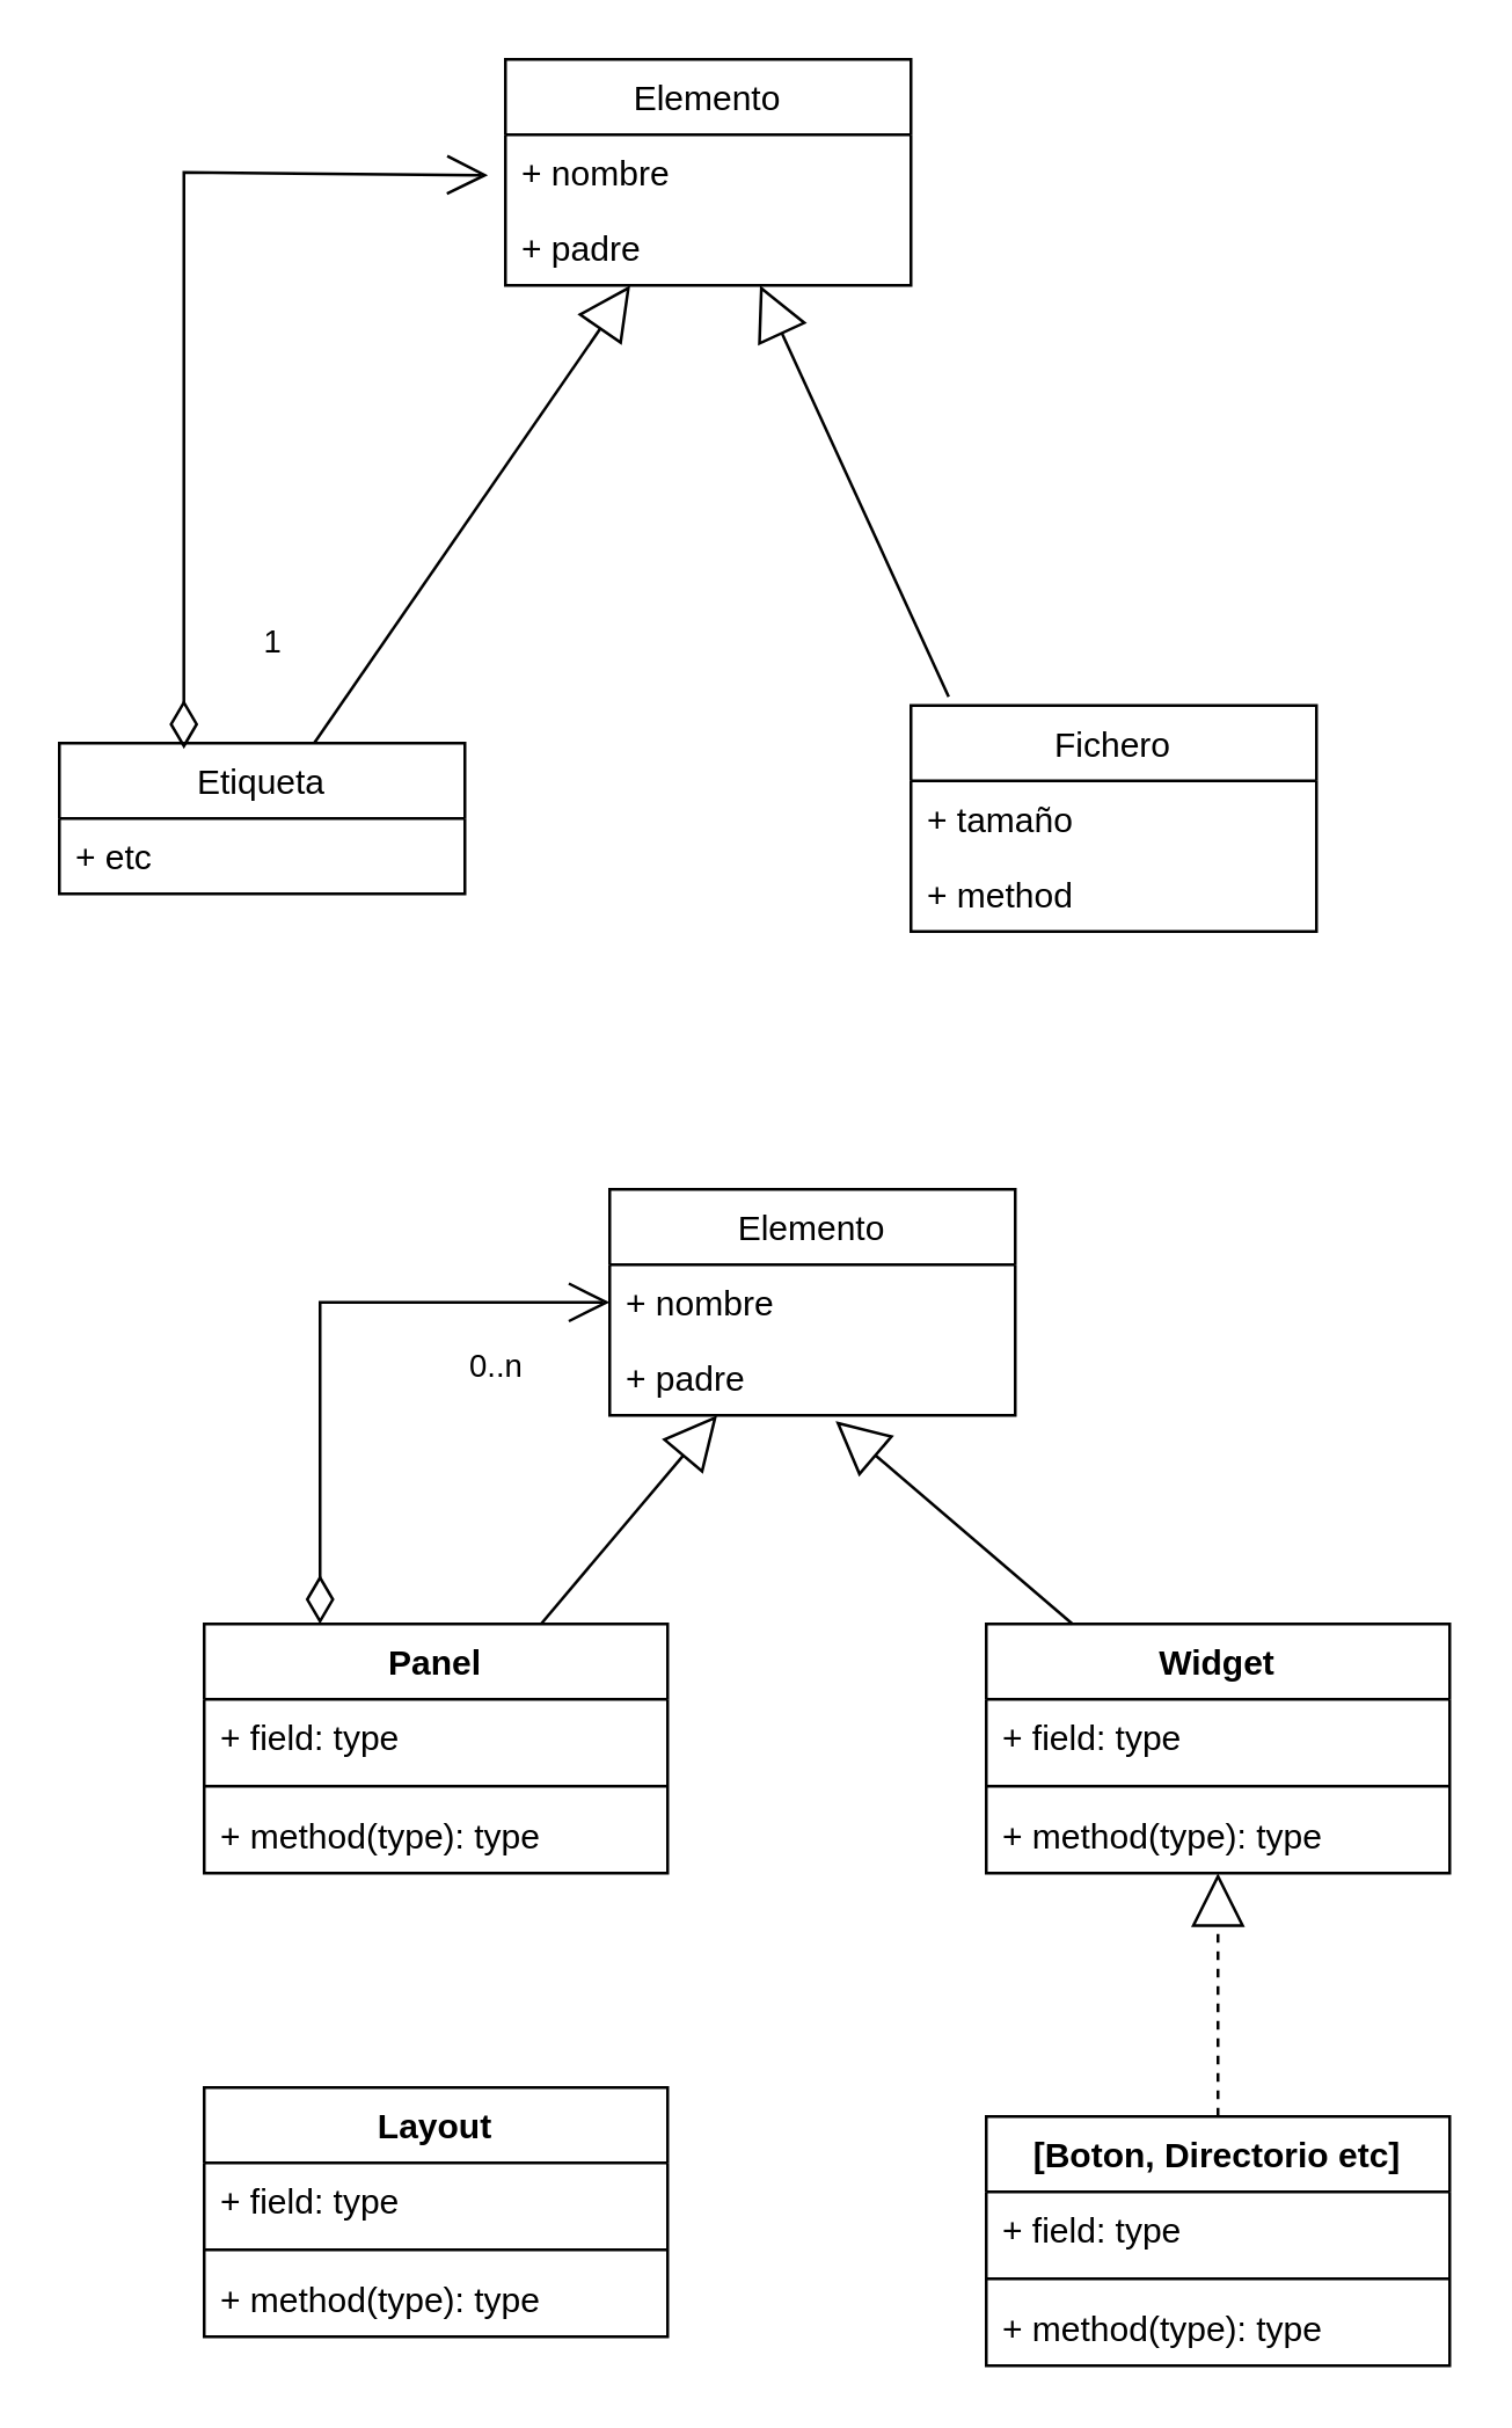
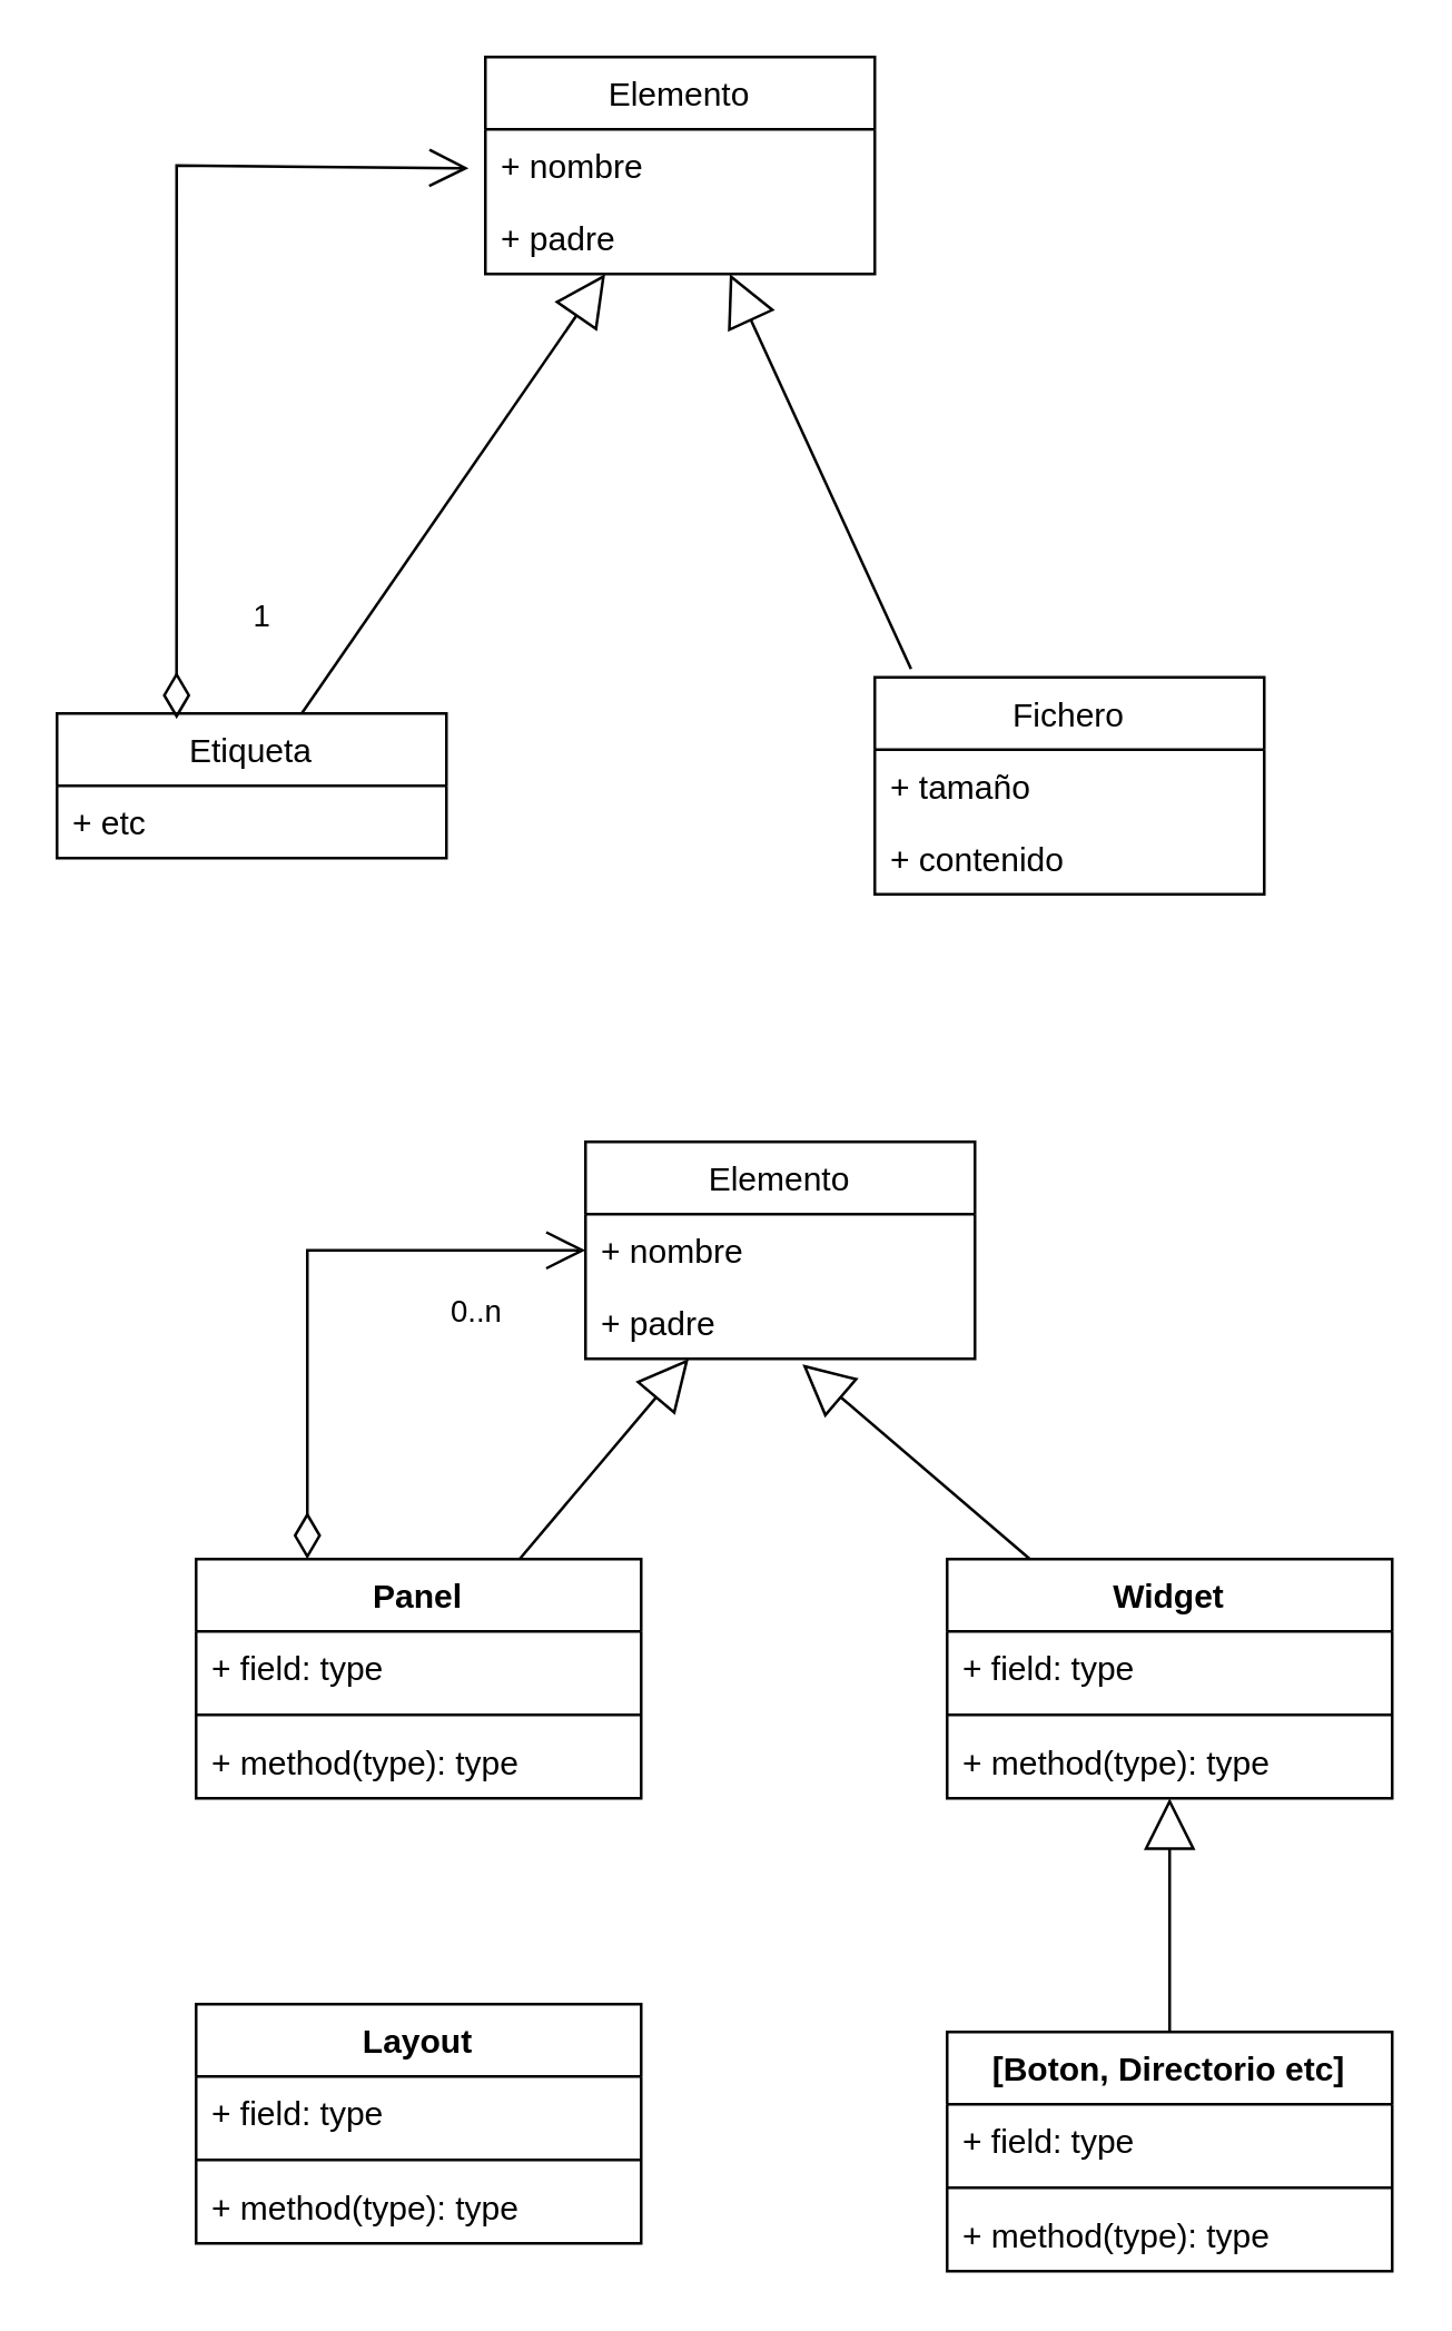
- <mxCell id="4" value="+ method" style="text;strokeColor=none;fillColor=none;align=left;verticalAlign=top;spacingLeft=4;spacingRight=4;overflow=hidden;rotatable=0;points=[[0,0.5],[1,0.5]];portConstraint=eastwest;" vertex="1" parent="2"><mxGeometry y="52" width="140" height="26" as="geometry" /></mxCell>
+ <mxCell id="4" value="+ contenido" style="text;strokeColor=none;fillColor=none;align=left;verticalAlign=top;spacingLeft=4;spacingRight=4;overflow=hidden;rotatable=0;points=[[0,0.5],[1,0.5]];portConstraint=eastwest;" vertex="1" parent="2"><mxGeometry y="52" width="140" height="26" as="geometry" /></mxCell>
- <mxCell id="31" value="" style="endArrow=block;endSize=16;endFill=0;html=1;rounded=0;elbow=vertical;exitX=0.5;exitY=0;exitDx=0;exitDy=0;dashed=1;" edge="1" parent="1" source="27" target="17"><mxGeometry width="160" relative="1" as="geometry"><mxPoint x="379.761" y="570" as="sourcePoint" /><mxPoint x="400" y="670" as="targetPoint" /></mxGeometry></mxCell>
+ <mxCell id="31" value="" style="endArrow=block;endSize=16;endFill=0;html=1;rounded=0;elbow=vertical;exitX=0.5;exitY=0;exitDx=0;exitDy=0;" edge="1" parent="1" source="27" target="17"><mxGeometry width="160" relative="1" as="geometry"><mxPoint x="379.761" y="570" as="sourcePoint" /><mxPoint x="400" y="670" as="targetPoint" /></mxGeometry></mxCell>
